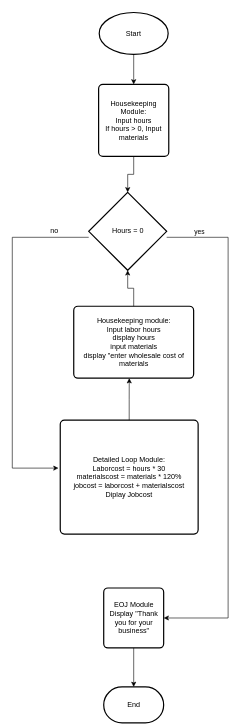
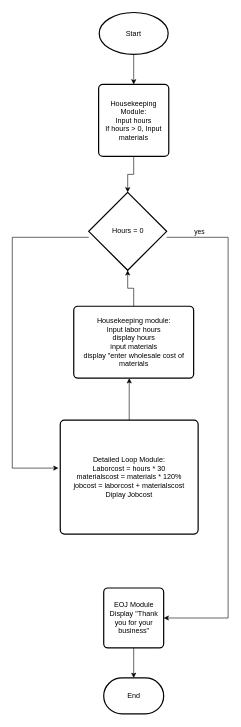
- <mxCell id="15" value="no" style="text;html=1;align=center;verticalAlign=middle;resizable=0;points=[];autosize=1;strokeColor=none;fillColor=none;" vertex="1" parent="1"><mxGeometry x="70" y="370" width="40" height="30" as="geometry" /></mxCell>
- <mxCell id="8" value="End" style="strokeWidth=2;html=1;shape=mxgraph.flowchart.terminator;whiteSpace=wrap;" vertex="1" parent="1"><mxGeometry x="172.5" y="1145" width="100" height="60" as="geometry" /></mxCell>
+ <mxCell id="8" value="End" style="strokeWidth=2;html=1;shape=mxgraph.flowchart.terminator;whiteSpace=wrap;" vertex="1" parent="1"><mxGeometry x="172.5" y="1130" width="100" height="60" as="geometry" /></mxCell>
